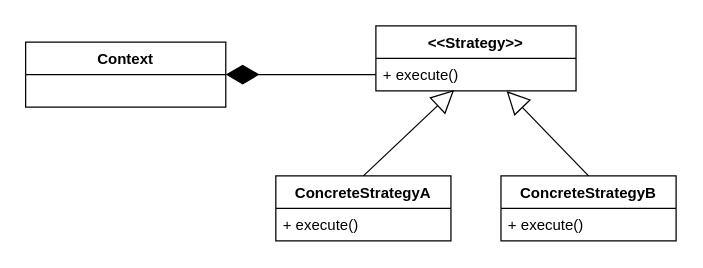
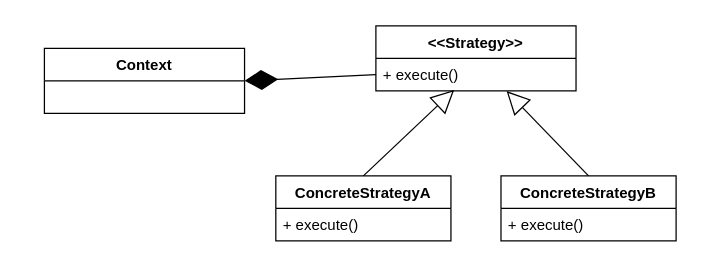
- <mxCell id="10" value="Context" style="swimlane;fontStyle=1;align=center;verticalAlign=top;childLayout=stackLayout;horizontal=1;startSize=26;horizontalStack=0;resizeParent=1;resizeParentMax=0;resizeLast=0;collapsible=1;marginBottom=0;" vertex="1" parent="1"><mxGeometry x="20" y="33" width="160" height="52" as="geometry" /></mxCell>
+ <mxCell id="10" value="Context" style="swimlane;fontStyle=1;align=center;verticalAlign=top;childLayout=stackLayout;horizontal=1;startSize=26;horizontalStack=0;resizeParent=1;resizeParentMax=0;resizeLast=0;collapsible=1;marginBottom=0;" vertex="1" parent="1"><mxGeometry x="35" y="38" width="160" height="52" as="geometry" /></mxCell>
